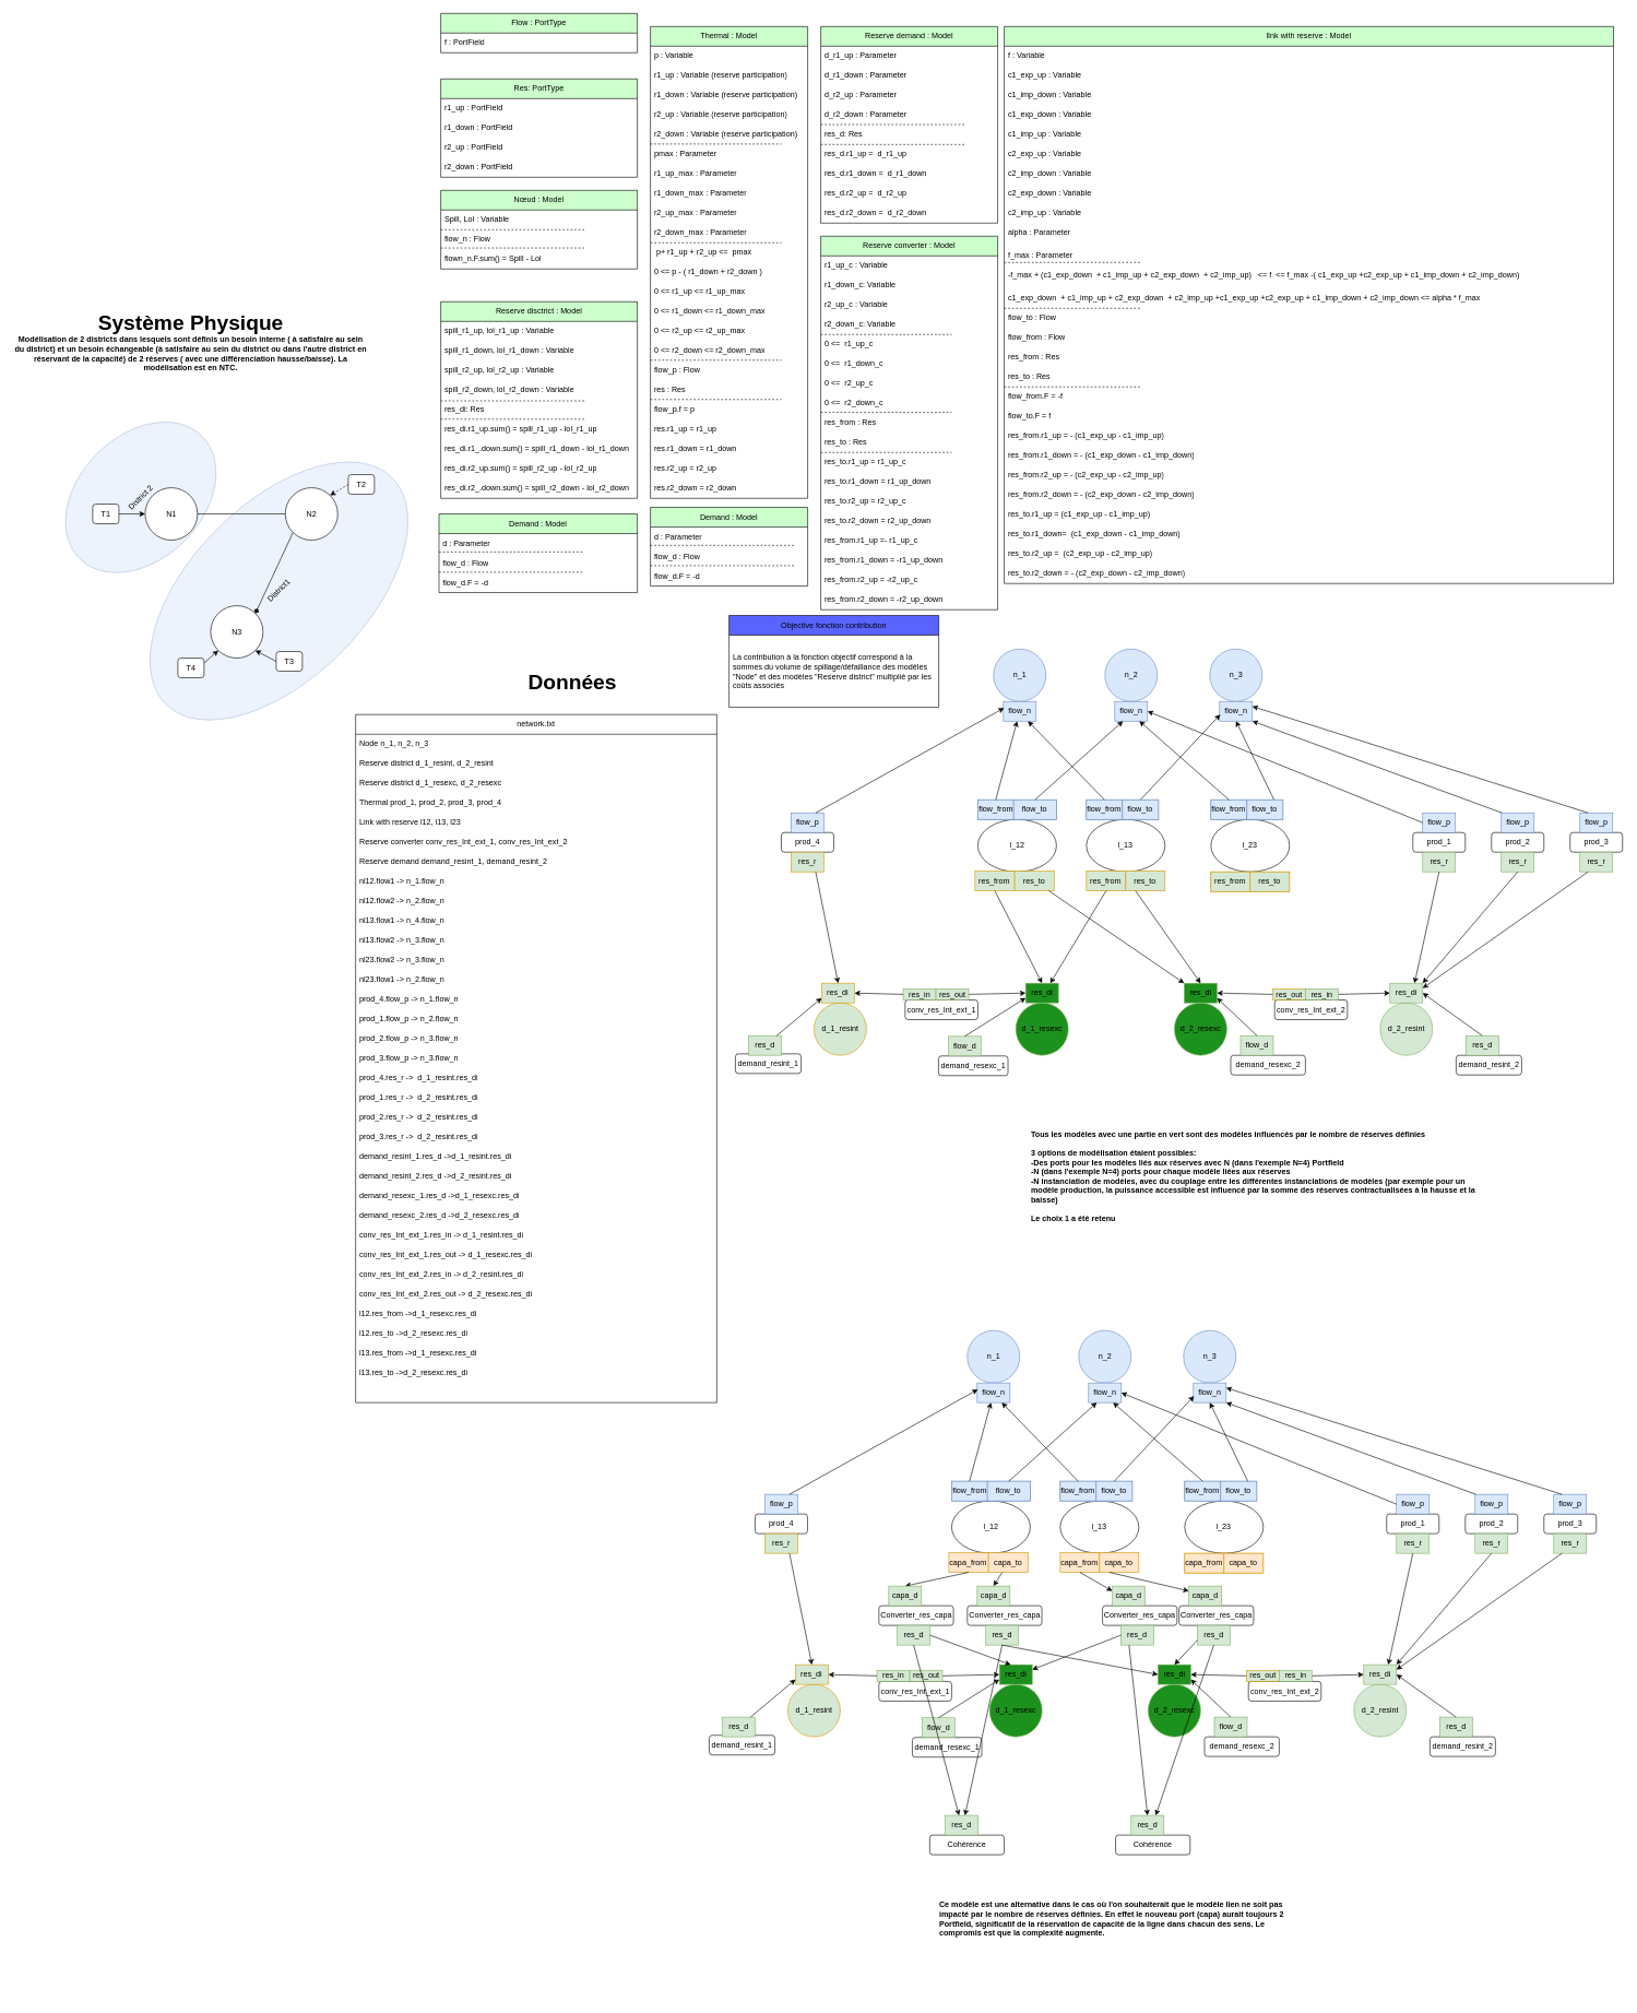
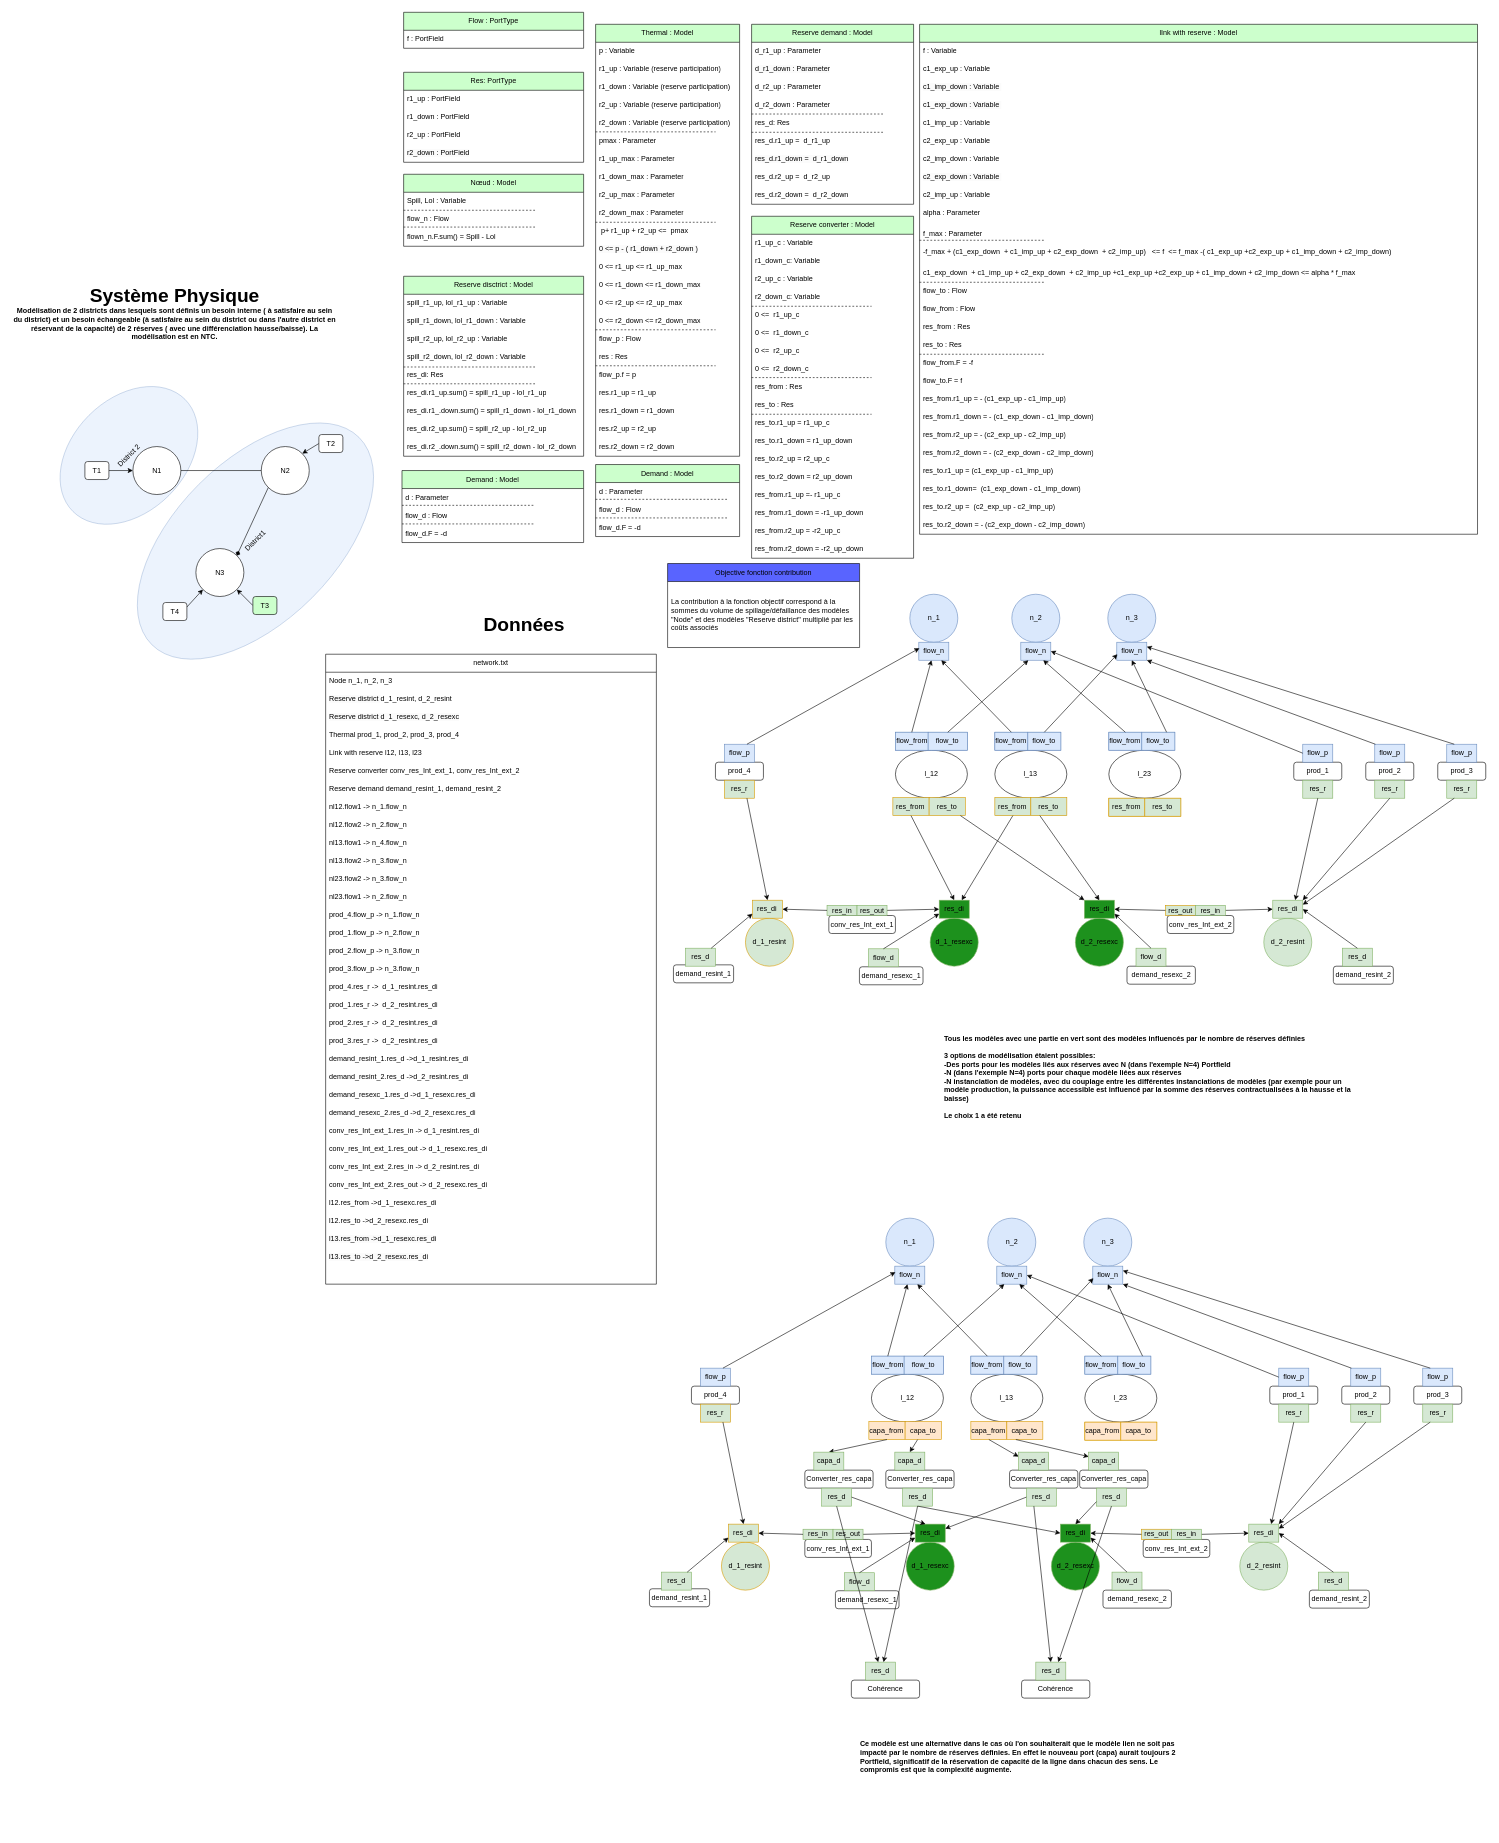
- <mxCell id="275" value="" style="endArrow=classic;html=1;rounded=0;entryX=1;entryY=0;entryDx=0;entryDy=0;exitX=0;exitY=0.5;exitDx=0;exitDy=0;dashed=1;" edge="1" parent="1" source="279" target="270"><mxGeometry width="50" height="50" relative="1" as="geometry"><mxPoint x="560.71" y="713.82" as="sourcePoint" /><mxPoint x="500.71" y="973.82" as="targetPoint" /></mxGeometry></mxCell>
+ <mxCell id="275" value="" style="endArrow=classic;html=1;rounded=0;entryX=1;entryY=0;entryDx=0;entryDy=0;exitX=0;exitY=0.5;exitDx=0;exitDy=0;" edge="1" parent="1" source="279" target="270"><mxGeometry width="50" height="50" relative="1" as="geometry"><mxPoint x="560.71" y="713.82" as="sourcePoint" /><mxPoint x="500.71" y="973.82" as="targetPoint" /></mxGeometry></mxCell>
- <mxCell id="271" value="N3" style="ellipse;whiteSpace=wrap;html=1;aspect=fixed;" vertex="1" parent="1"><mxGeometry x="320.71" y="923.82" width="80" height="80" as="geometry" /></mxCell>
+ <mxCell id="271" value="N3" style="ellipse;whiteSpace=wrap;html=1;aspect=fixed;" vertex="1" parent="1"><mxGeometry x="325.71" y="913.82" width="80" height="80" as="geometry" /></mxCell>
- <mxCell id="280" value="T3" style="rounded=1;whiteSpace=wrap;html=1;" vertex="1" parent="1"><mxGeometry x="420.71" y="993.82" width="40" height="30" as="geometry" /></mxCell>
+ <mxCell id="280" value="T3" style="rounded=1;whiteSpace=wrap;html=1;fillColor=#ccffcc;" vertex="1" parent="1"><mxGeometry x="420.71" y="993.82" width="40" height="30" as="geometry" /></mxCell>
